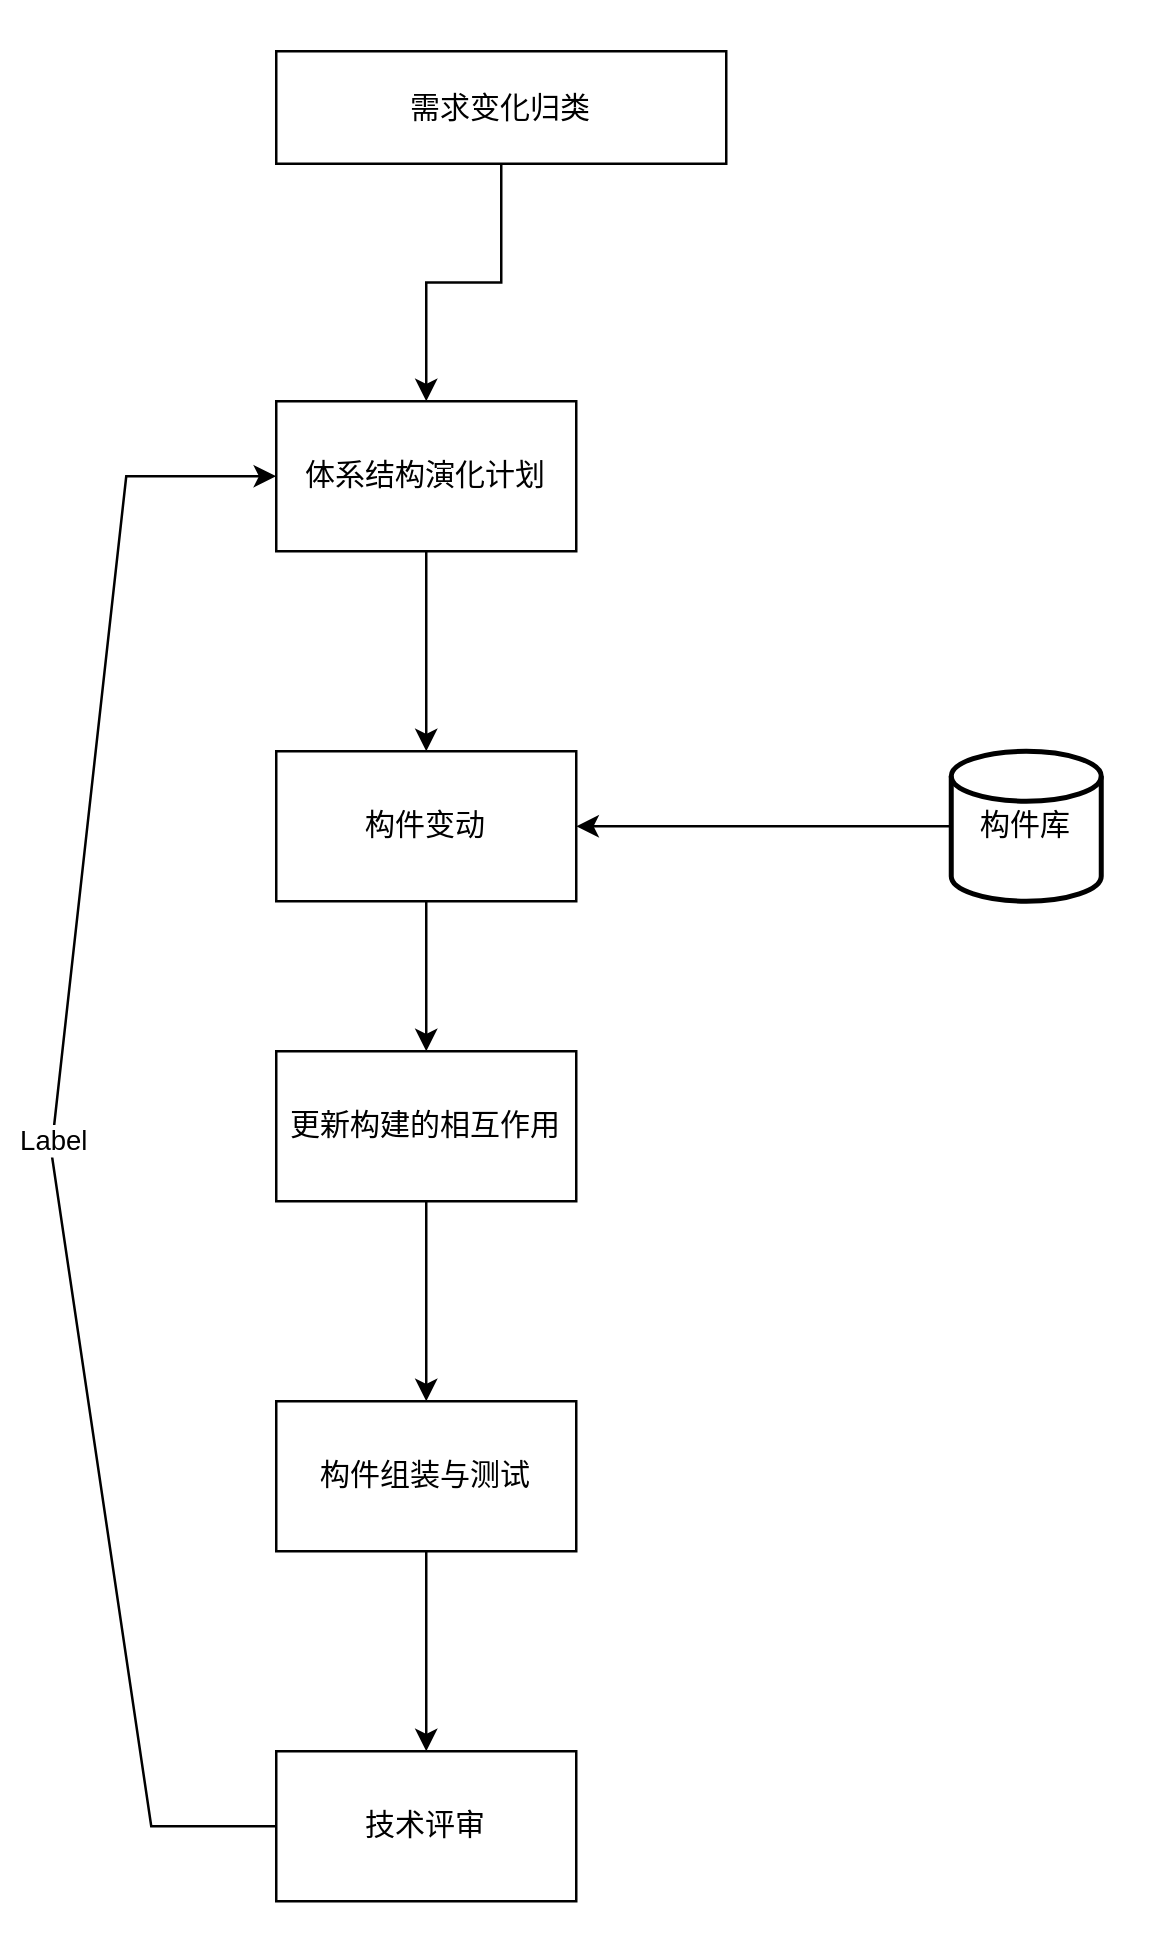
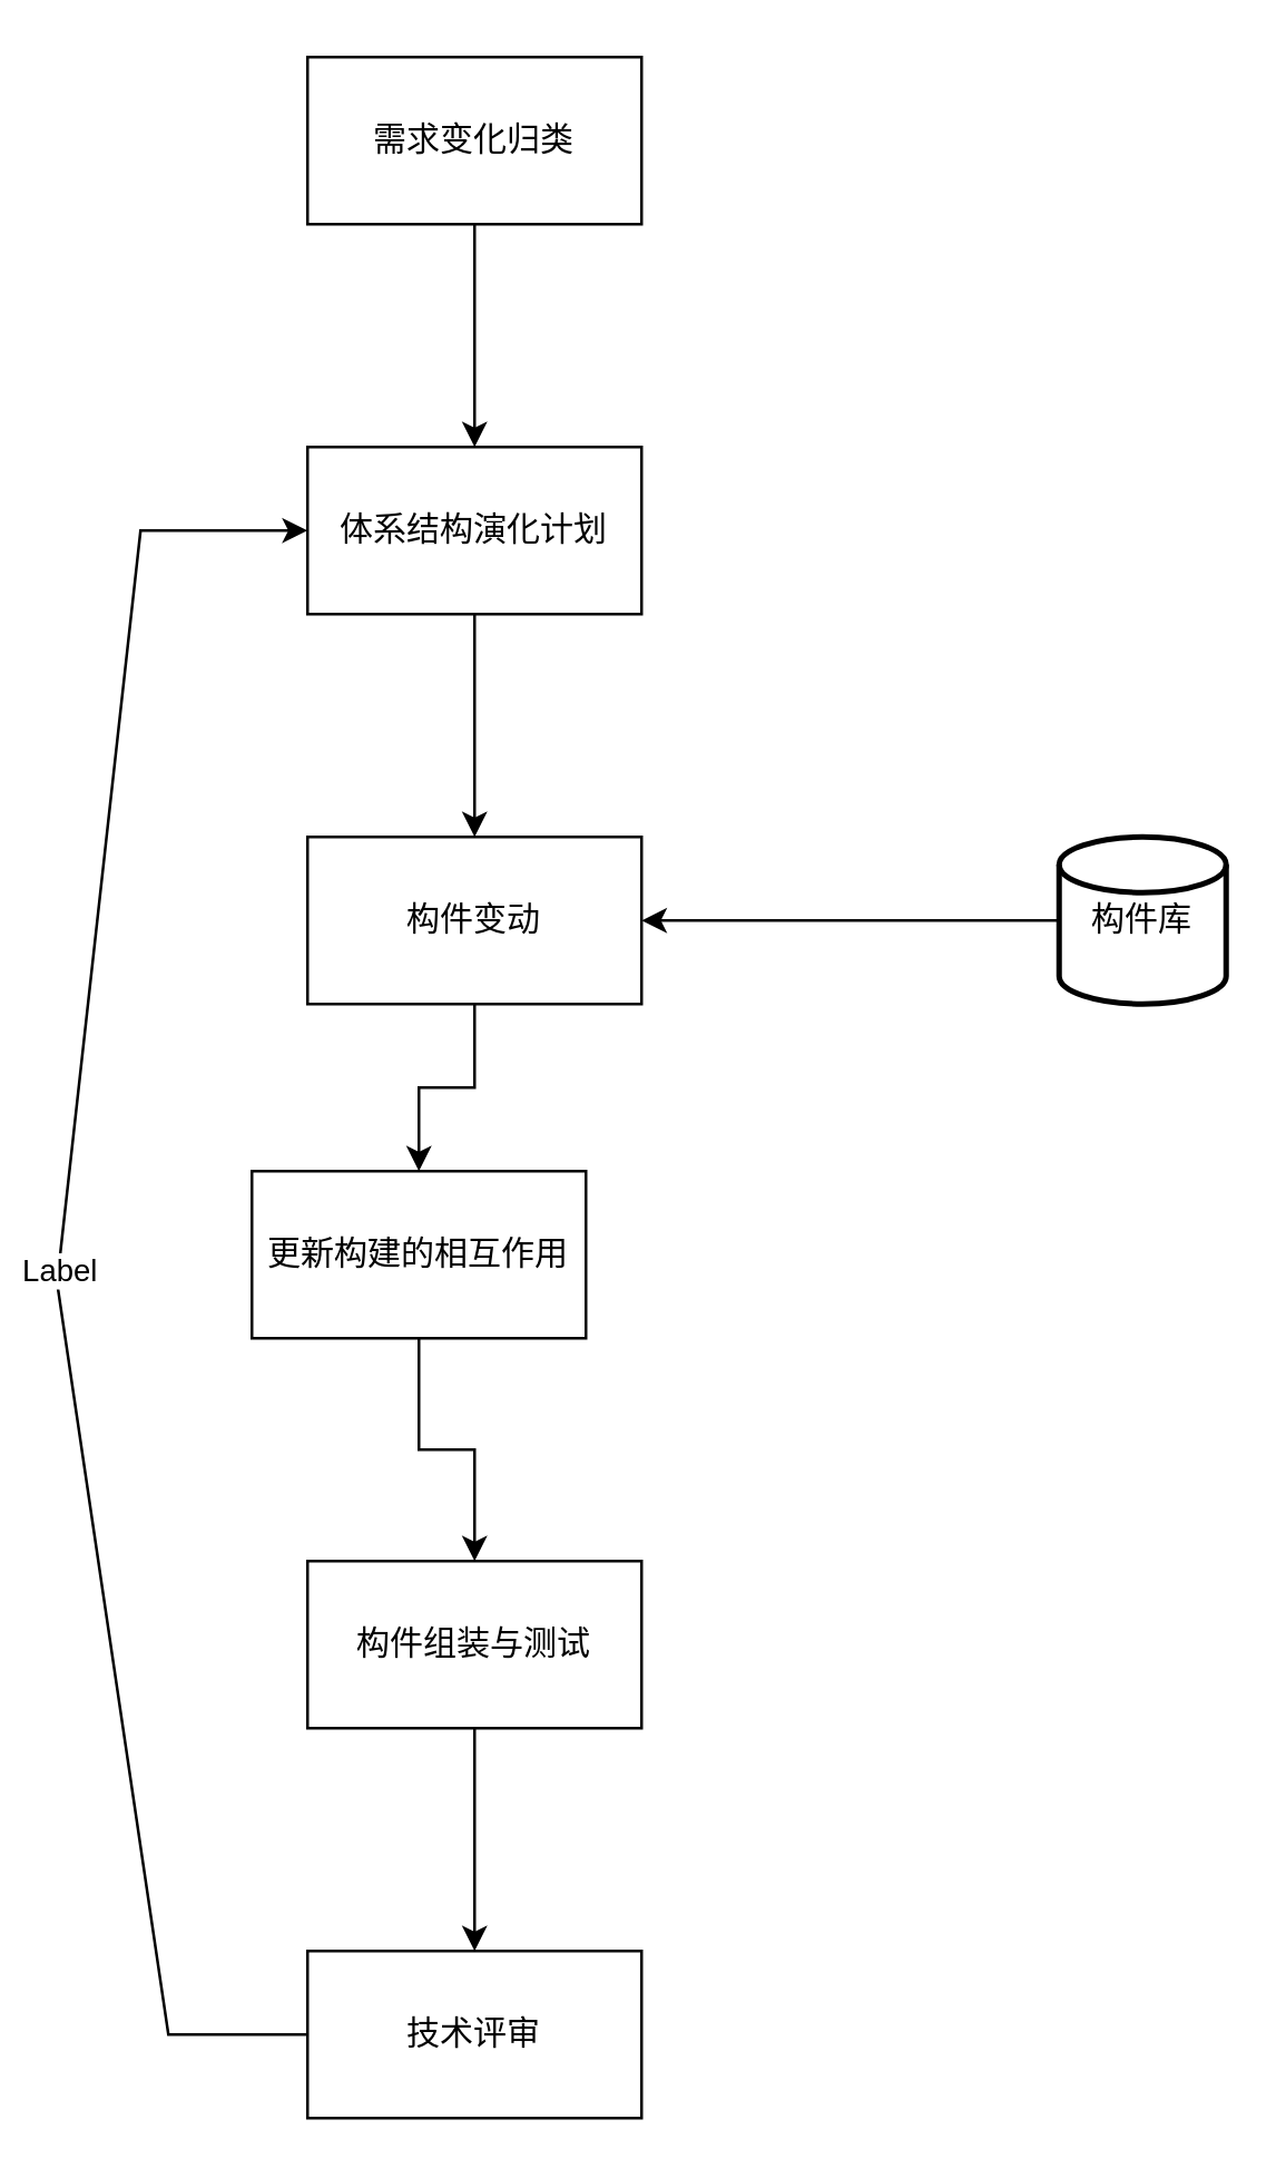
- <mxCell id="3" value="需求变化归类" style="rounded=0;whiteSpace=wrap;html=1;" parent="1" vertex="1"><mxGeometry x="110" y="20" width="180" height="45" as="geometry" /></mxCell>
+ <mxCell id="3" value="需求变化归类" style="rounded=0;whiteSpace=wrap;html=1;" parent="1" vertex="1"><mxGeometry x="110" y="20" width="120" height="60" as="geometry" /></mxCell>
- <mxCell id="11" value="更新构建的相互作用" style="rounded=0;whiteSpace=wrap;html=1;" parent="1" vertex="1"><mxGeometry x="110" y="420" width="120" height="60" as="geometry" /></mxCell>
+ <mxCell id="11" value="更新构建的相互作用" style="rounded=0;whiteSpace=wrap;html=1;" parent="1" vertex="1"><mxGeometry x="90" y="420" width="120" height="60" as="geometry" /></mxCell>
